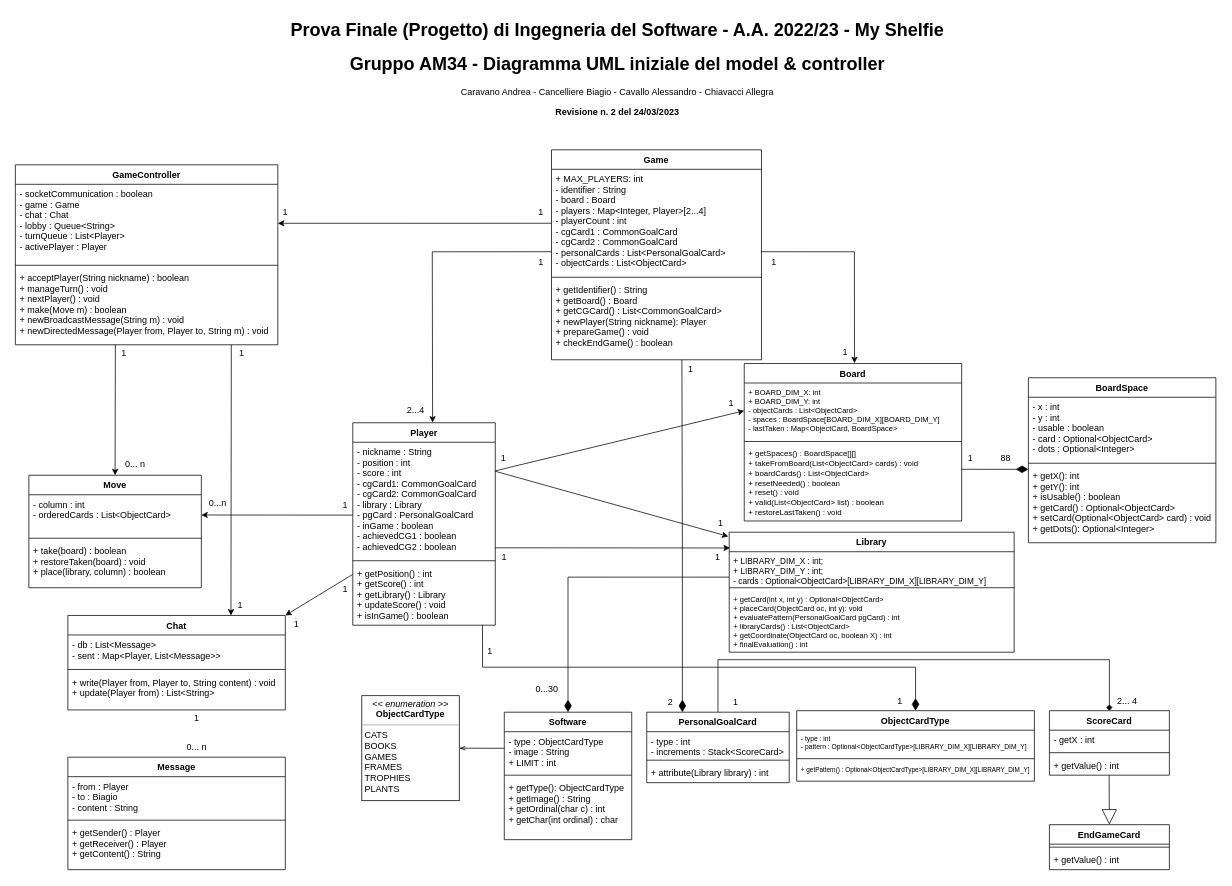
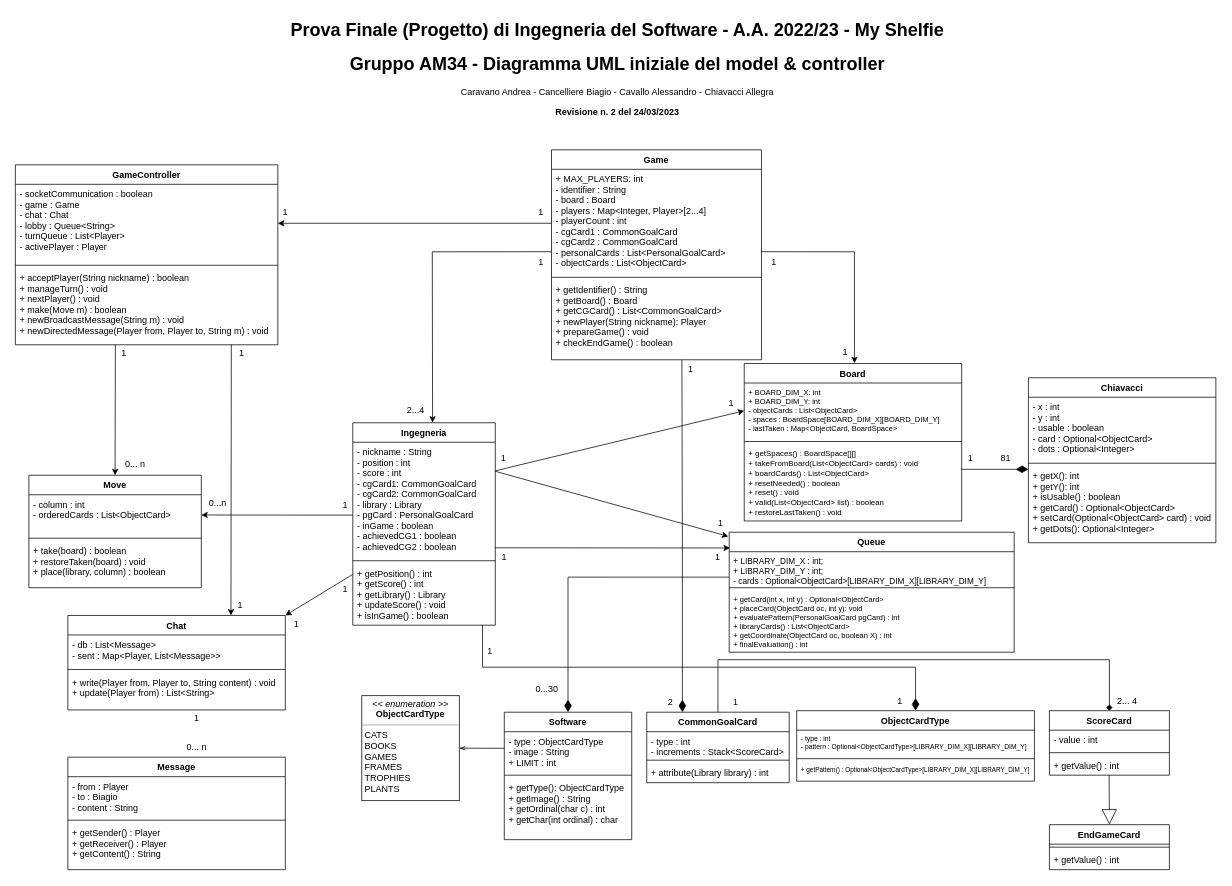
- <mxCell id="21" value="BoardSpace" style="swimlane;fontStyle=1;align=center;verticalAlign=top;childLayout=stackLayout;horizontal=1;startSize=26;horizontalStack=0;resizeParent=1;resizeParentMax=0;resizeLast=0;collapsible=1;marginBottom=0;" parent="1" vertex="1"><mxGeometry x="1371" y="503" width="250" height="220" as="geometry" /></mxCell>
+ <mxCell id="21" value="Chiavacci" style="swimlane;fontStyle=1;align=center;verticalAlign=top;childLayout=stackLayout;horizontal=1;startSize=26;horizontalStack=0;resizeParent=1;resizeParentMax=0;resizeLast=0;collapsible=1;marginBottom=0;" parent="1" vertex="1"><mxGeometry x="1371" y="503" width="250" height="220" as="geometry" /></mxCell>
- <mxCell id="34" value="Player" style="swimlane;fontStyle=1;align=center;verticalAlign=top;childLayout=stackLayout;horizontal=1;startSize=26;horizontalStack=0;resizeParent=1;resizeParentMax=0;resizeLast=0;collapsible=1;marginBottom=0;" parent="1" vertex="1"><mxGeometry x="470" y="563" width="190" height="270" as="geometry" /></mxCell>
+ <mxCell id="34" value="Ingegneria" style="swimlane;fontStyle=1;align=center;verticalAlign=top;childLayout=stackLayout;horizontal=1;startSize=26;horizontalStack=0;resizeParent=1;resizeParentMax=0;resizeLast=0;collapsible=1;marginBottom=0;" parent="1" vertex="1"><mxGeometry x="470" y="563" width="190" height="270" as="geometry" /></mxCell>
- <mxCell id="73" value="88" style="text;html=1;strokeColor=none;fillColor=none;align=center;verticalAlign=middle;whiteSpace=wrap;rounded=0;" parent="1" vertex="1"><mxGeometry x="1311" y="596" width="60" height="30" as="geometry" /></mxCell>
+ <mxCell id="73" value="81" style="text;html=1;strokeColor=none;fillColor=none;align=center;verticalAlign=middle;whiteSpace=wrap;rounded=0;" parent="1" vertex="1"><mxGeometry x="1311" y="596" width="60" height="30" as="geometry" /></mxCell>
- <mxCell id="38" value="Library" style="swimlane;fontStyle=1;align=center;verticalAlign=top;childLayout=stackLayout;horizontal=1;startSize=26;horizontalStack=0;resizeParent=1;resizeParentMax=0;resizeLast=0;collapsible=1;marginBottom=0;" parent="1" vertex="1"><mxGeometry x="972" y="709" width="380" height="160" as="geometry" /></mxCell>
+ <mxCell id="38" value="Queue" style="swimlane;fontStyle=1;align=center;verticalAlign=top;childLayout=stackLayout;horizontal=1;startSize=26;horizontalStack=0;resizeParent=1;resizeParentMax=0;resizeLast=0;collapsible=1;marginBottom=0;" parent="1" vertex="1"><mxGeometry x="972" y="709" width="380" height="160" as="geometry" /></mxCell>
- <mxCell id="45" value="PersonalGoalCard" style="swimlane;fontStyle=1;align=center;verticalAlign=top;childLayout=stackLayout;horizontal=1;startSize=26;horizontalStack=0;resizeParent=1;resizeParentMax=0;resizeLast=0;collapsible=1;marginBottom=0;" parent="1" vertex="1"><mxGeometry x="862" y="949" width="190" height="94" as="geometry" /></mxCell>
+ <mxCell id="45" value="CommonGoalCard" style="swimlane;fontStyle=1;align=center;verticalAlign=top;childLayout=stackLayout;horizontal=1;startSize=26;horizontalStack=0;resizeParent=1;resizeParentMax=0;resizeLast=0;collapsible=1;marginBottom=0;" parent="1" vertex="1"><mxGeometry x="862" y="949" width="190" height="94" as="geometry" /></mxCell>
- <mxCell id="54" value="- getX : int" style="text;strokeColor=none;fillColor=none;align=left;verticalAlign=top;spacingLeft=4;spacingRight=4;overflow=hidden;rotatable=0;points=[[0,0.5],[1,0.5]];portConstraint=eastwest;" parent="53" vertex="1"><mxGeometry y="26" width="160" height="26" as="geometry" /></mxCell>
+ <mxCell id="54" value="- value : int" style="text;strokeColor=none;fillColor=none;align=left;verticalAlign=top;spacingLeft=4;spacingRight=4;overflow=hidden;rotatable=0;points=[[0,0.5],[1,0.5]];portConstraint=eastwest;" parent="53" vertex="1"><mxGeometry y="26" width="160" height="26" as="geometry" /></mxCell>
